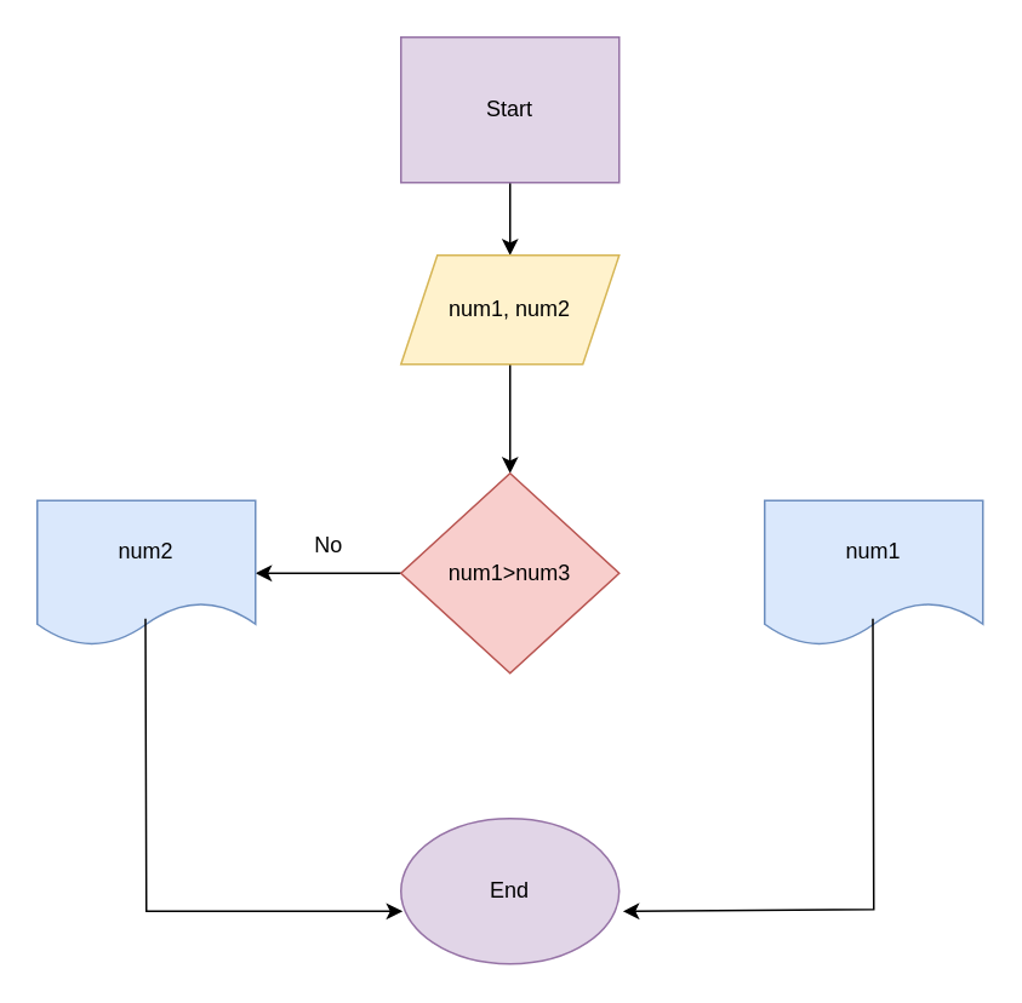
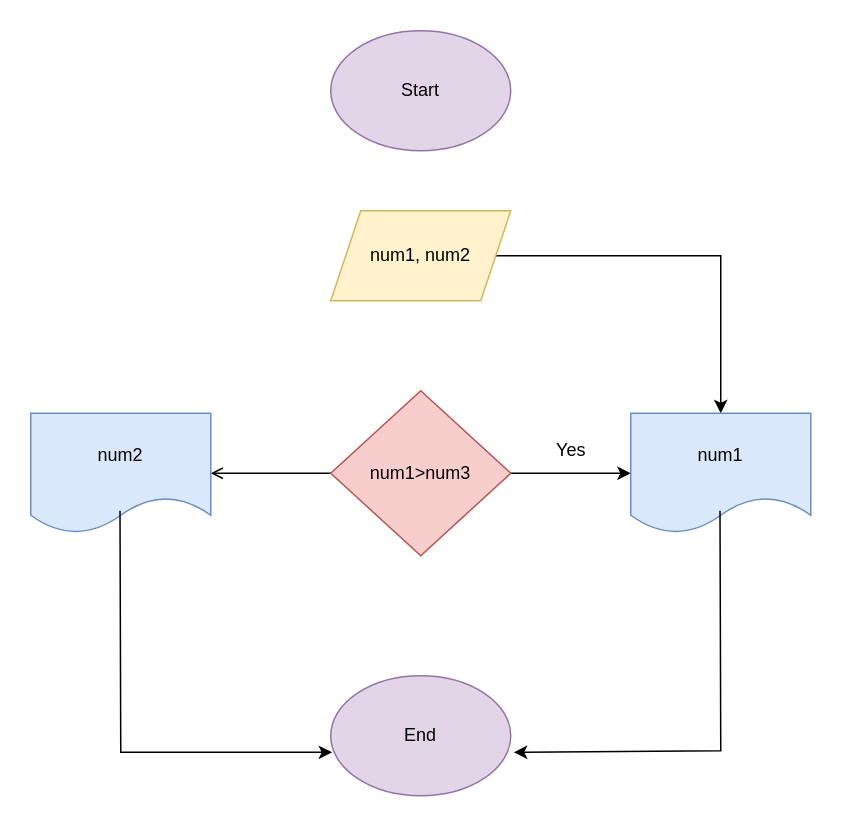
- <mxCell id="3" value="Start" style="whiteSpace=wrap;html=1;fillColor=#e1d5e7;strokeColor=#9673a6;rounded=0;" parent="1" vertex="1"><mxGeometry x="220" y="20" width="120" height="80" as="geometry" /></mxCell>
+ <mxCell id="3" value="Start" style="ellipse;whiteSpace=wrap;html=1;fillColor=#e1d5e7;strokeColor=#9673a6;" parent="1" vertex="1"><mxGeometry x="220" y="20" width="120" height="80" as="geometry" /></mxCell>
- <mxCell id="2" value="" style="edgeStyle=orthogonalEdgeStyle;rounded=0;orthogonalLoop=1;jettySize=auto;html=1;" parent="1" source="3" target="5" edge="1"><mxGeometry relative="1" as="geometry" /></mxCell>
- <mxCell id="4" value="" style="edgeStyle=orthogonalEdgeStyle;rounded=0;orthogonalLoop=1;jettySize=auto;html=1;" parent="1" source="5" target="8" edge="1"><mxGeometry relative="1" as="geometry" /></mxCell>
+ <mxCell id="4" value="" style="edgeStyle=orthogonalEdgeStyle;rounded=0;orthogonalLoop=1;jettySize=auto;html=1;" parent="1" source="5" target="9" edge="1"><mxGeometry relative="1" as="geometry" /></mxCell>
- <mxCell id="12" value="No" style="text;html=1;align=center;verticalAlign=middle;resizable=0;points=[];autosize=1;strokeColor=none;fillColor=none;" parent="1" vertex="1"><mxGeometry x="160" y="285" width="40" height="30" as="geometry" /></mxCell>
+ <mxCell id="11" value="Yes" style="text;html=1;align=center;verticalAlign=middle;resizable=0;points=[];autosize=1;strokeColor=none;fillColor=none;" parent="1" vertex="1"><mxGeometry x="360" y="285" width="40" height="30" as="geometry" /></mxCell>
- <mxCell id="7" value="" style="edgeStyle=orthogonalEdgeStyle;rounded=0;orthogonalLoop=1;jettySize=auto;html=1;" parent="1" source="8" target="10" edge="1"><mxGeometry relative="1" as="geometry" /></mxCell>
+ <mxCell id="7" value="" style="edgeStyle=orthogonalEdgeStyle;rounded=0;orthogonalLoop=1;jettySize=auto;html=1;endArrow=open;" parent="1" source="8" target="10" edge="1"><mxGeometry relative="1" as="geometry" /></mxCell>
+ <mxCell id="6" value="" style="edgeStyle=orthogonalEdgeStyle;rounded=0;orthogonalLoop=1;jettySize=auto;html=1;" parent="1" source="8" target="9" edge="1"><mxGeometry relative="1" as="geometry" /></mxCell>
